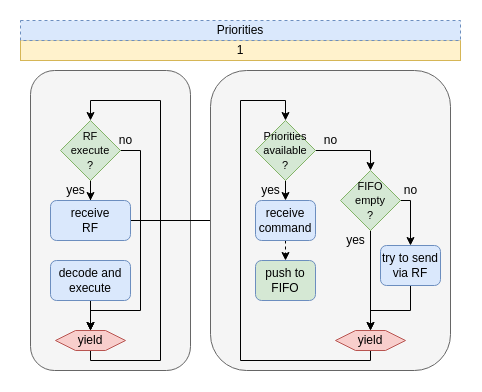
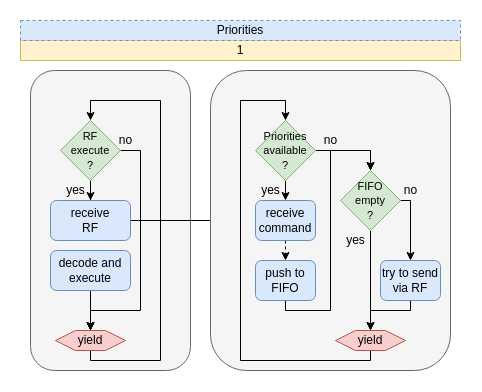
+ <mxCell id="21" style="edgeStyle=orthogonalEdgeStyle;rounded=0;orthogonalLoop=1;jettySize=auto;html=1;exitX=0.5;exitY=1;exitDx=0;exitDy=0;entryX=0.5;entryY=0;entryDx=0;entryDy=0;" edge="1" parent="1" source="22" target="29"><mxGeometry relative="1" as="geometry"><Array as="points"><mxPoint x="285" y="310" /><mxPoint x="330" y="310" /><mxPoint x="330" y="150" /><mxPoint x="370" y="150" /></Array></mxGeometry></mxCell>
- <mxCell id="31" value="try to send&lt;br&gt;via RF" style="rounded=1;whiteSpace=wrap;html=1;fillColor=#dae8fc;strokeColor=#6c8ebf;" vertex="1" parent="1"><mxGeometry x="380" y="245" width="60" height="40" as="geometry" /></mxCell>
+ <mxCell id="31" value="try to send&lt;br&gt;via RF" style="rounded=1;whiteSpace=wrap;html=1;fillColor=#dae8fc;strokeColor=#6c8ebf;" vertex="1" parent="1"><mxGeometry x="380" y="260" width="60" height="40" as="geometry" /></mxCell>
- <mxCell id="11" value="decode and execute" style="rounded=1;whiteSpace=wrap;html=1;fillColor=#dae8fc;strokeColor=#6c8ebf;" parent="1" vertex="1"><mxGeometry x="50" y="260" width="80" height="40" as="geometry" /></mxCell>
+ <mxCell id="11" value="decode and execute" style="rounded=1;whiteSpace=wrap;html=1;fillColor=#dae8fc;strokeColor=#6c8ebf;" parent="1" vertex="1"><mxGeometry x="50" y="250" width="80" height="40" as="geometry" /></mxCell>
- <mxCell id="22" value="push to FIFO" style="rounded=1;whiteSpace=wrap;html=1;fillColor=#d5e8d4;strokeColor=#6c8ebf;" vertex="1" parent="1"><mxGeometry x="255" y="260" width="60" height="40" as="geometry" /></mxCell>
+ <mxCell id="22" value="push to FIFO" style="rounded=1;whiteSpace=wrap;html=1;fillColor=#dae8fc;strokeColor=#6c8ebf;" vertex="1" parent="1"><mxGeometry x="255" y="260" width="60" height="40" as="geometry" /></mxCell>
